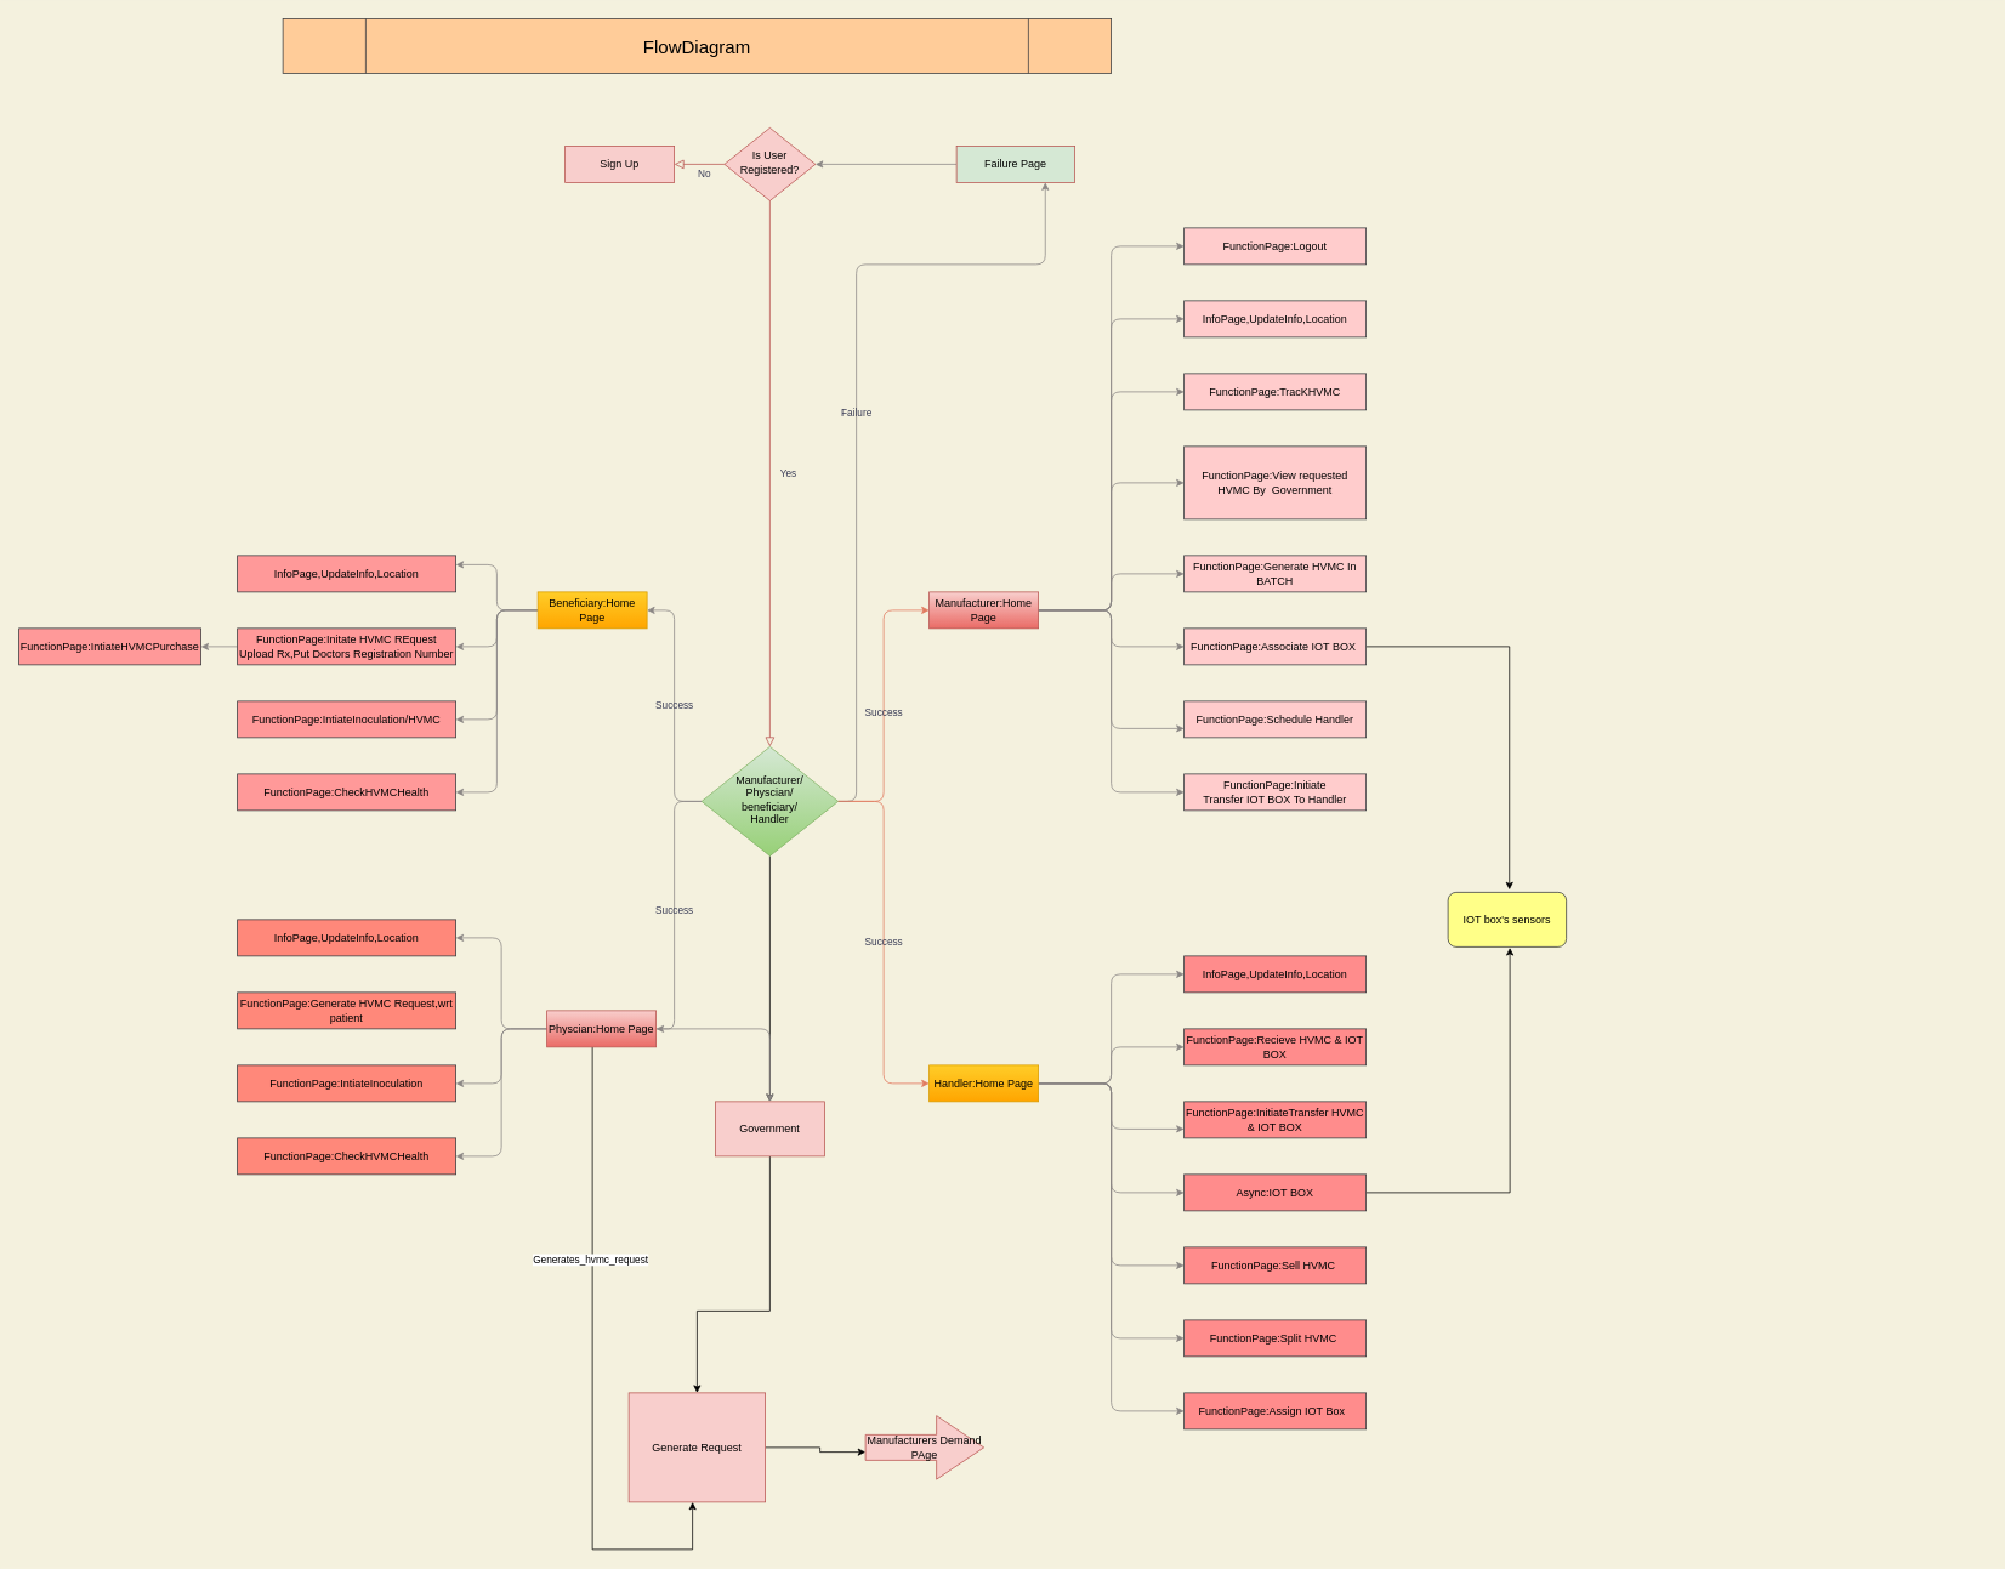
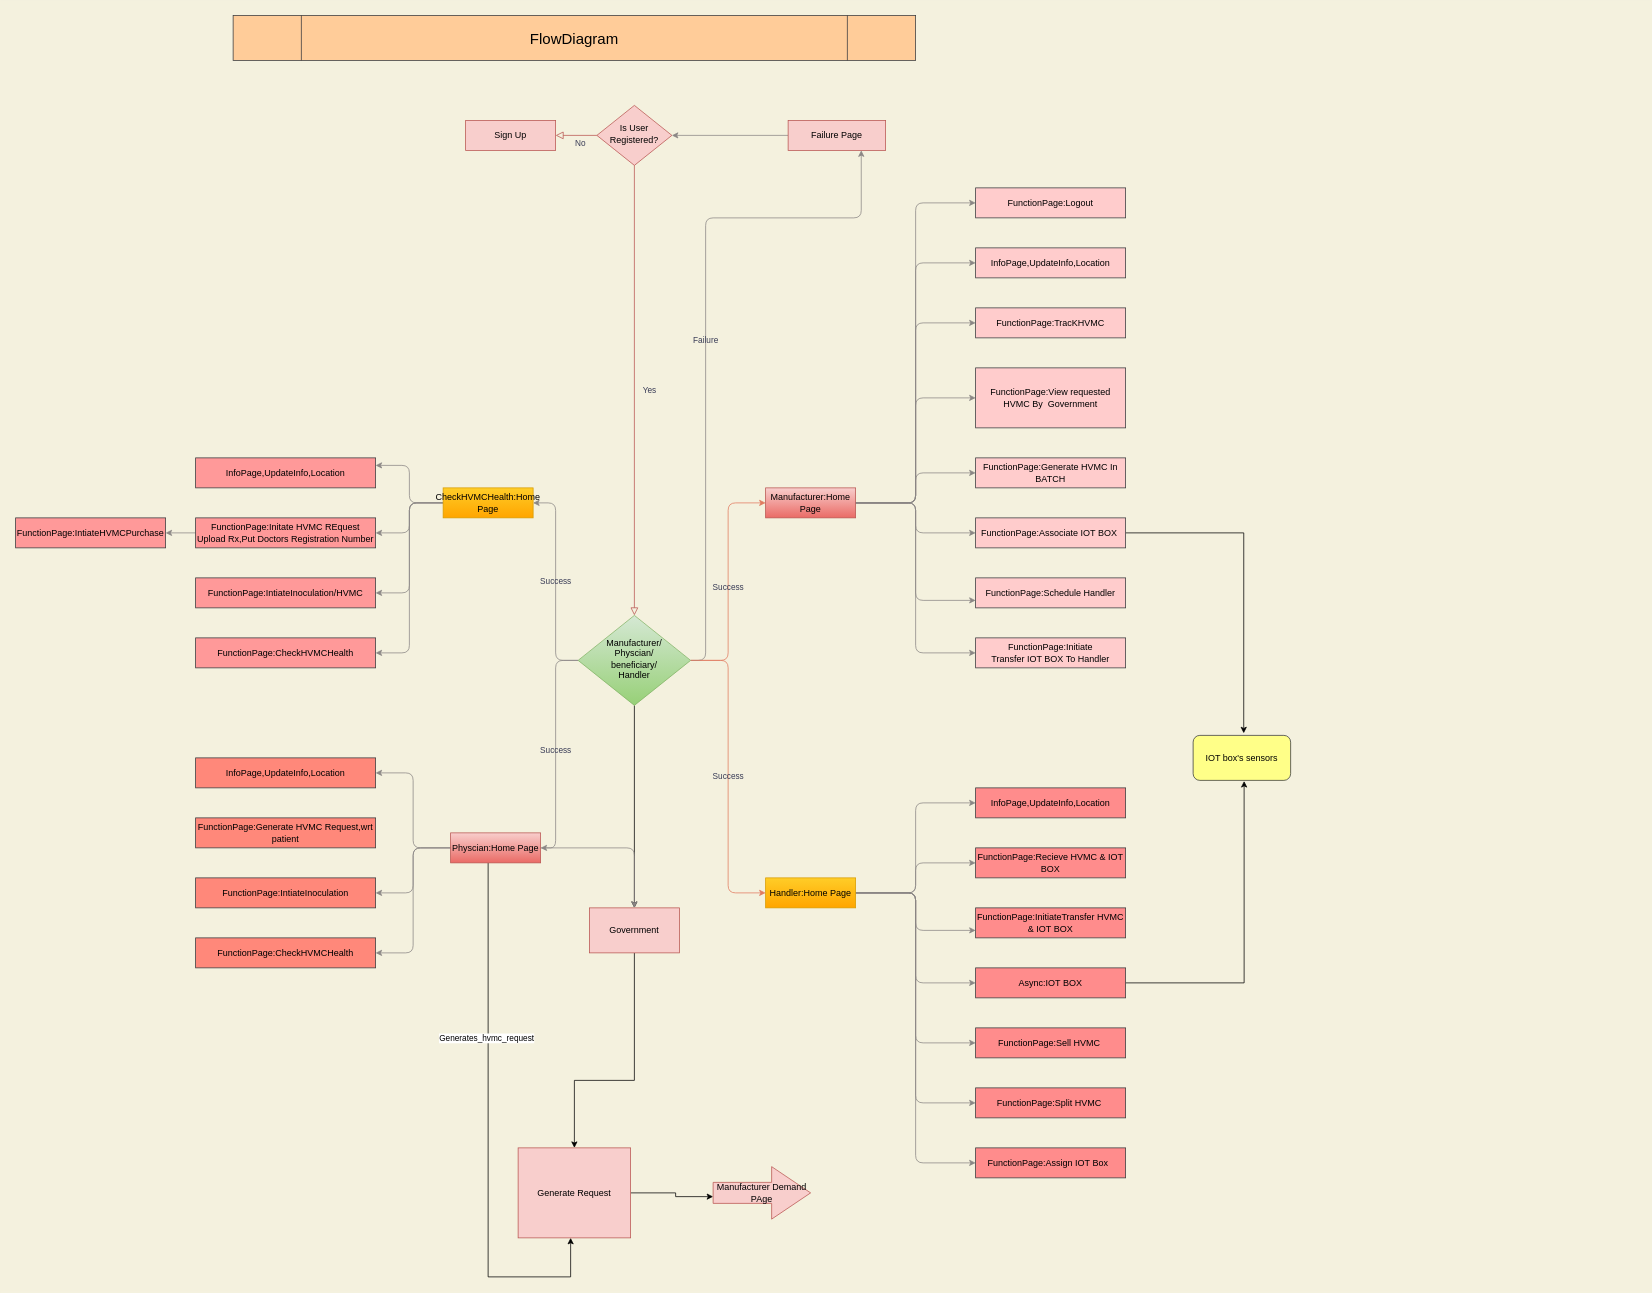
- <mxCell id="13" value="Failure Page" style="whiteSpace=wrap;html=1;fontSize=12;glass=0;strokeWidth=1;shadow=0;fillColor=#d5e8d4;strokeColor=#b85450;" parent="1" vertex="1"><mxGeometry x="1050" y="160" width="130" height="40" as="geometry" /></mxCell>
+ <mxCell id="13" value="Failure Page" style="whiteSpace=wrap;html=1;fontSize=12;glass=0;strokeWidth=1;shadow=0;fillColor=#f8cecc;strokeColor=#b85450;" parent="1" vertex="1"><mxGeometry x="1050" y="160" width="130" height="40" as="geometry" /></mxCell>
- <mxCell id="41" value="Beneficiary:Home Page" style="whiteSpace=wrap;html=1;fontSize=12;glass=0;strokeWidth=1;shadow=0;fillColor=#ffcd28;strokeColor=#d79b00;gradientColor=#ffa500;" parent="1" vertex="1"><mxGeometry x="590" width="120" height="40" as="geometry" y="650" /></mxCell>
+ <mxCell id="41" value="CheckHVMCHealth:Home Page" style="whiteSpace=wrap;html=1;fontSize=12;glass=0;strokeWidth=1;shadow=0;fillColor=#ffcd28;strokeColor=#d79b00;gradientColor=#ffa500;" parent="1" vertex="1"><mxGeometry x="590" width="120" height="40" as="geometry" y="650" /></mxCell>
- <mxCell id="79" value="Manufacturers Demand PAge" style="shape=singleArrow;whiteSpace=wrap;html=1;arrowWidth=0.4;arrowSize=0.4;rounded=0;strokeColor=#b85450;fillColor=#f8cecc;" vertex="1" parent="1"><mxGeometry x="950" y="1555" width="130" height="70" as="geometry" /></mxCell>
+ <mxCell id="79" value="Manufacturer Demand PAge" style="shape=singleArrow;whiteSpace=wrap;html=1;arrowWidth=0.4;arrowSize=0.4;rounded=0;strokeColor=#b85450;fillColor=#f8cecc;" vertex="1" parent="1"><mxGeometry x="950" y="1555" width="130" height="70" as="geometry" /></mxCell>
